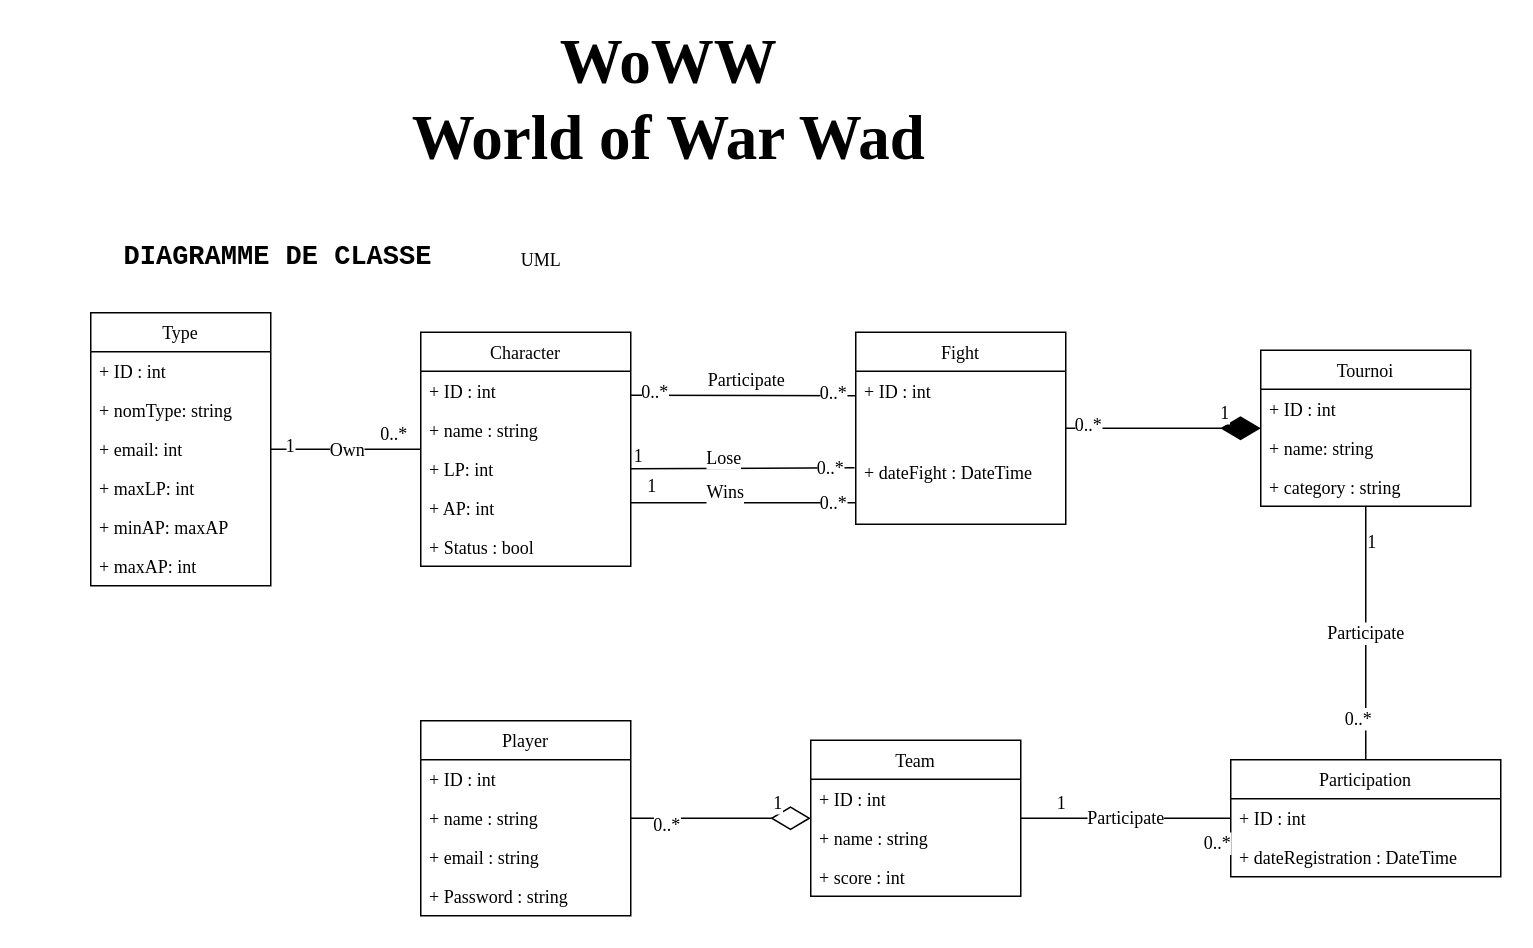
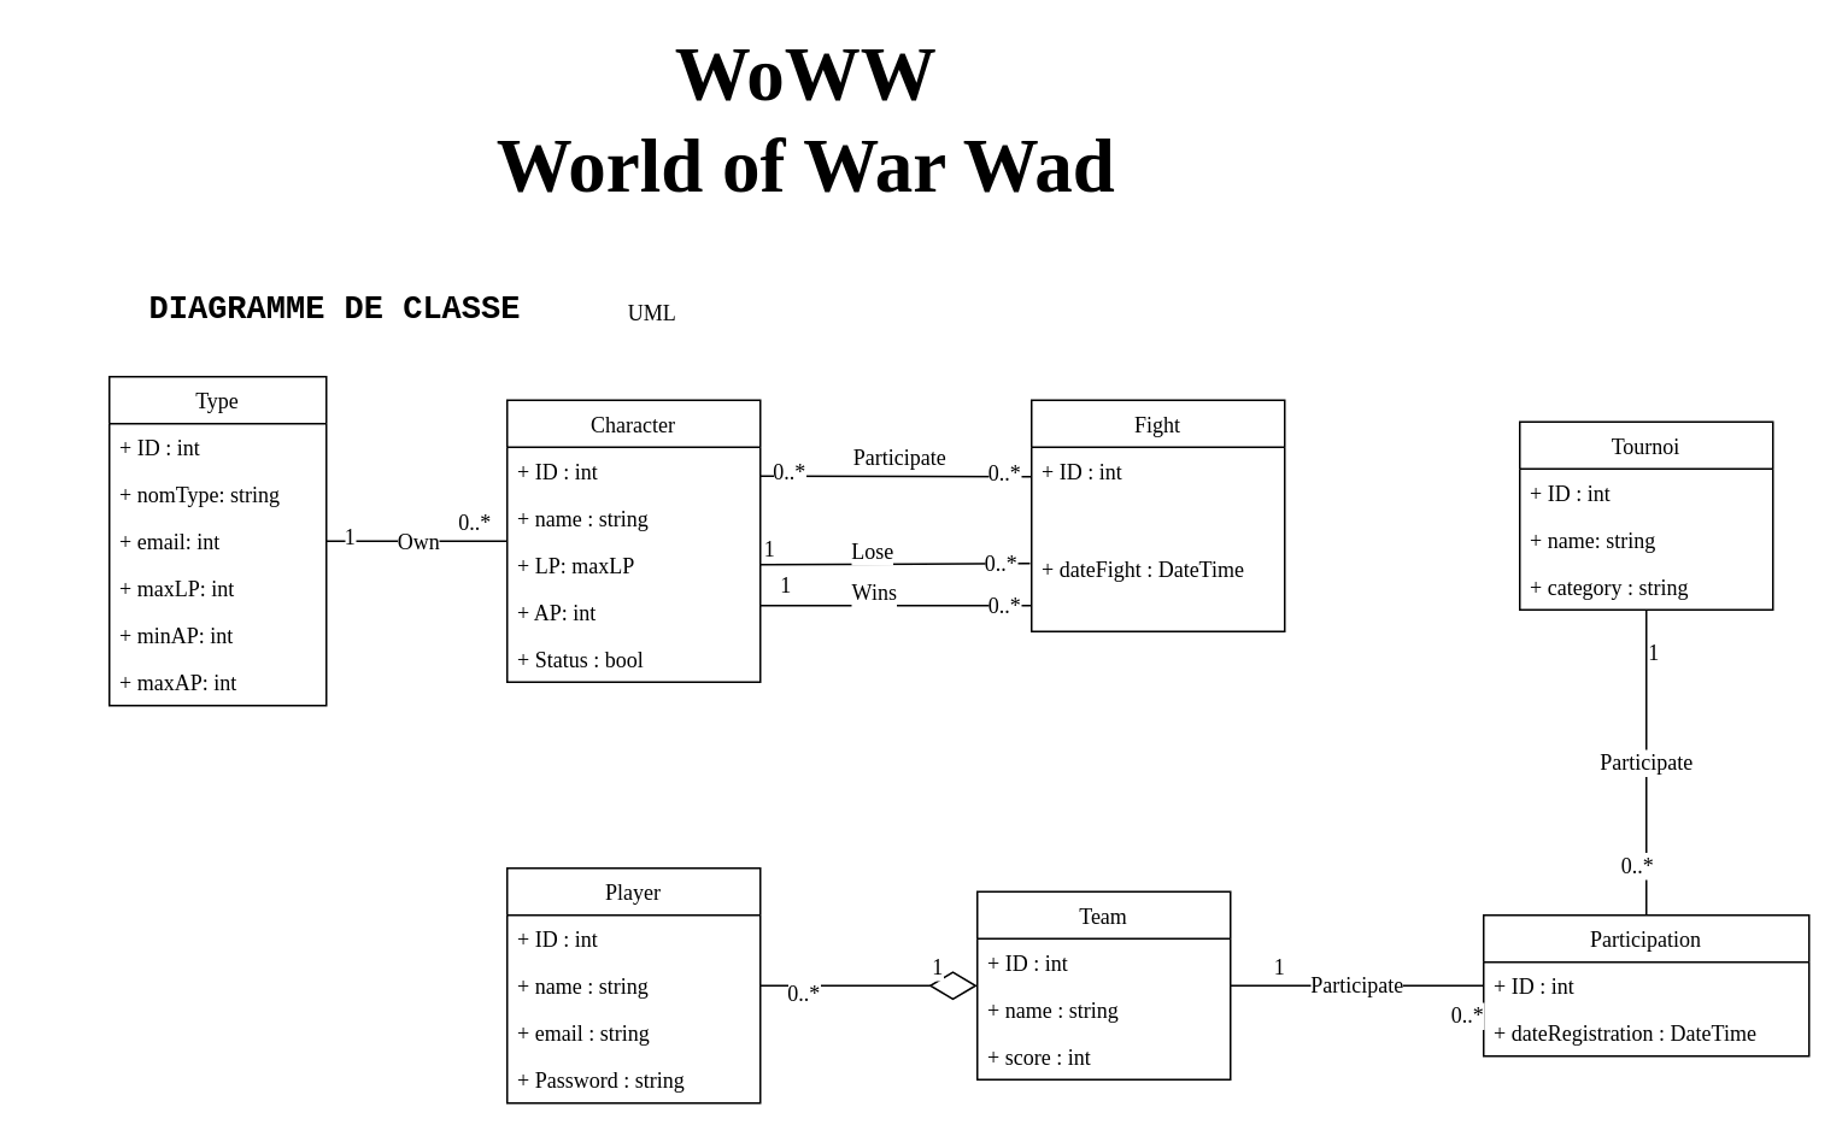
- <mxCell id="52" value="" style="endArrow=diamondThin;endFill=1;endSize=24;html=1;rounded=0;fontFamily=Comic Sans MS;fontSize=12;curved=1;" edge="1" parent="1" source="45" target="38"><mxGeometry width="160" relative="1" as="geometry"><mxPoint x="660" y="442.4" as="sourcePoint" /><mxPoint x="450" y="347.6" as="targetPoint" /></mxGeometry></mxCell>
- <mxCell id="53" value="0..*" style="edgeLabel;html=1;align=center;verticalAlign=middle;resizable=0;points=[];fontSize=12;fontFamily=Comic Sans MS;" vertex="1" connectable="0" parent="52"><mxGeometry x="-0.844" y="-4" relative="1" as="geometry"><mxPoint x="4" y="-7" as="offset" /></mxGeometry></mxCell>
- <mxCell id="54" value="1" style="edgeLabel;html=1;align=center;verticalAlign=middle;resizable=0;points=[];fontSize=12;fontFamily=Comic Sans MS;" vertex="1" connectable="0" parent="52"><mxGeometry x="0.622" relative="1" as="geometry"><mxPoint y="-11" as="offset" /></mxGeometry></mxCell>
- <mxCell id="18" value="+ LP: int" style="text;strokeColor=none;fillColor=none;align=left;verticalAlign=top;spacingLeft=4;spacingRight=4;overflow=hidden;rotatable=0;points=[[0,0.5],[1,0.5]];portConstraint=eastwest;fontFamily=Comic Sans MS;fontSize=12;" vertex="1" parent="15"><mxGeometry y="78" width="140" height="26" as="geometry" /></mxCell>
+ <mxCell id="18" value="+ LP: maxLP" style="text;strokeColor=none;fillColor=none;align=left;verticalAlign=top;spacingLeft=4;spacingRight=4;overflow=hidden;rotatable=0;points=[[0,0.5],[1,0.5]];portConstraint=eastwest;fontFamily=Comic Sans MS;fontSize=12;" vertex="1" parent="15"><mxGeometry y="78" width="140" height="26" as="geometry" /></mxCell>
- <mxCell id="9" value="+ minAP: maxAP" style="text;strokeColor=none;fillColor=none;align=left;verticalAlign=top;spacingLeft=4;spacingRight=4;overflow=hidden;rotatable=0;points=[[0,0.5],[1,0.5]];portConstraint=eastwest;fontFamily=Comic Sans MS;fontSize=12;" vertex="1" parent="4"><mxGeometry y="130" width="120" height="26" as="geometry" /></mxCell>
+ <mxCell id="9" value="+ minAP: int" style="text;strokeColor=none;fillColor=none;align=left;verticalAlign=top;spacingLeft=4;spacingRight=4;overflow=hidden;rotatable=0;points=[[0,0.5],[1,0.5]];portConstraint=eastwest;fontFamily=Comic Sans MS;fontSize=12;" vertex="1" parent="4"><mxGeometry y="130" width="120" height="26" as="geometry" /></mxCell>
